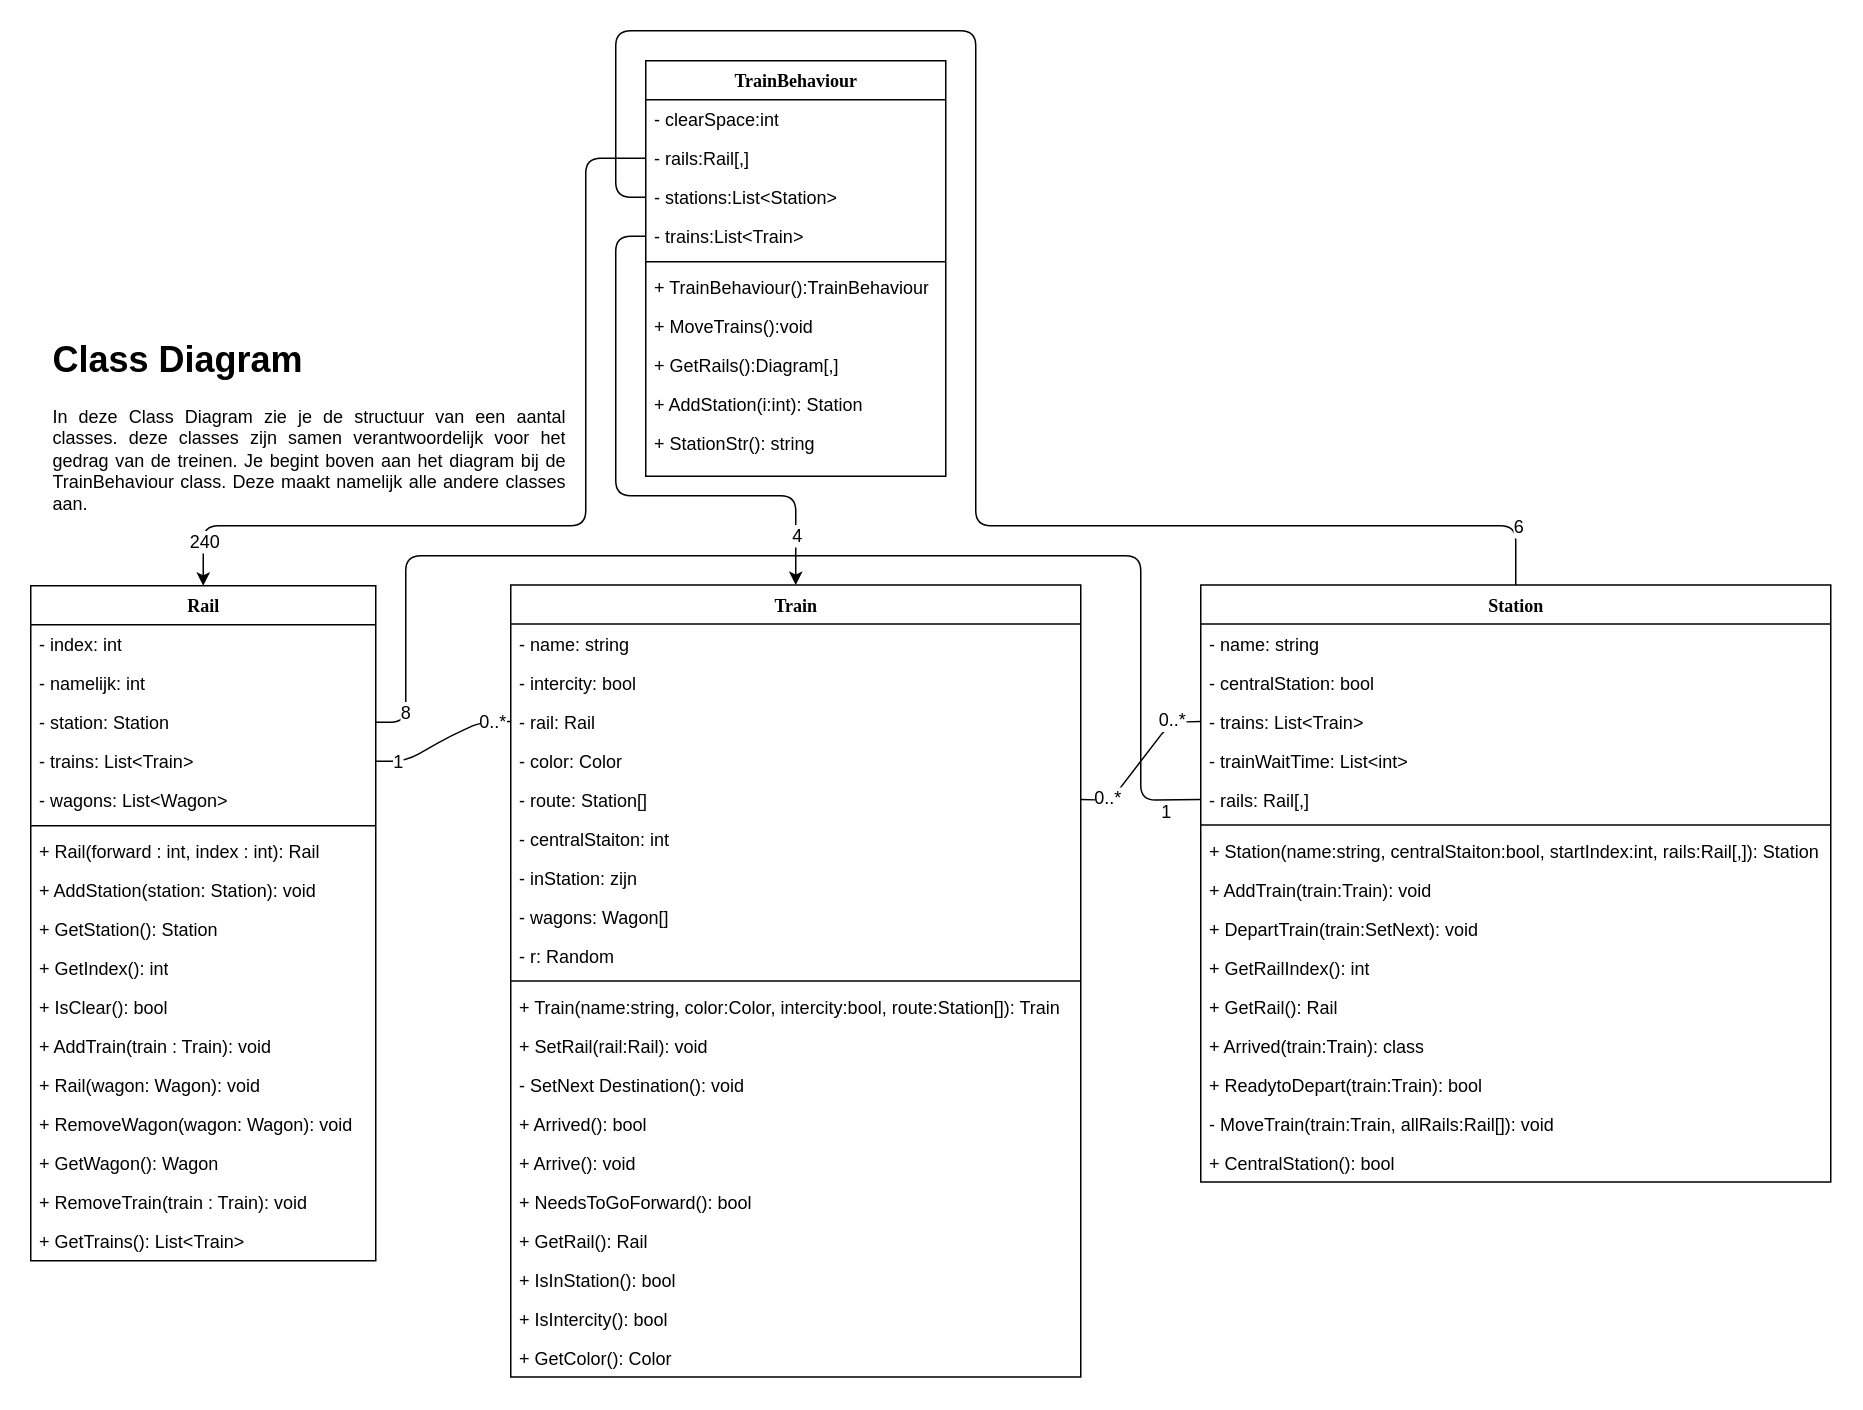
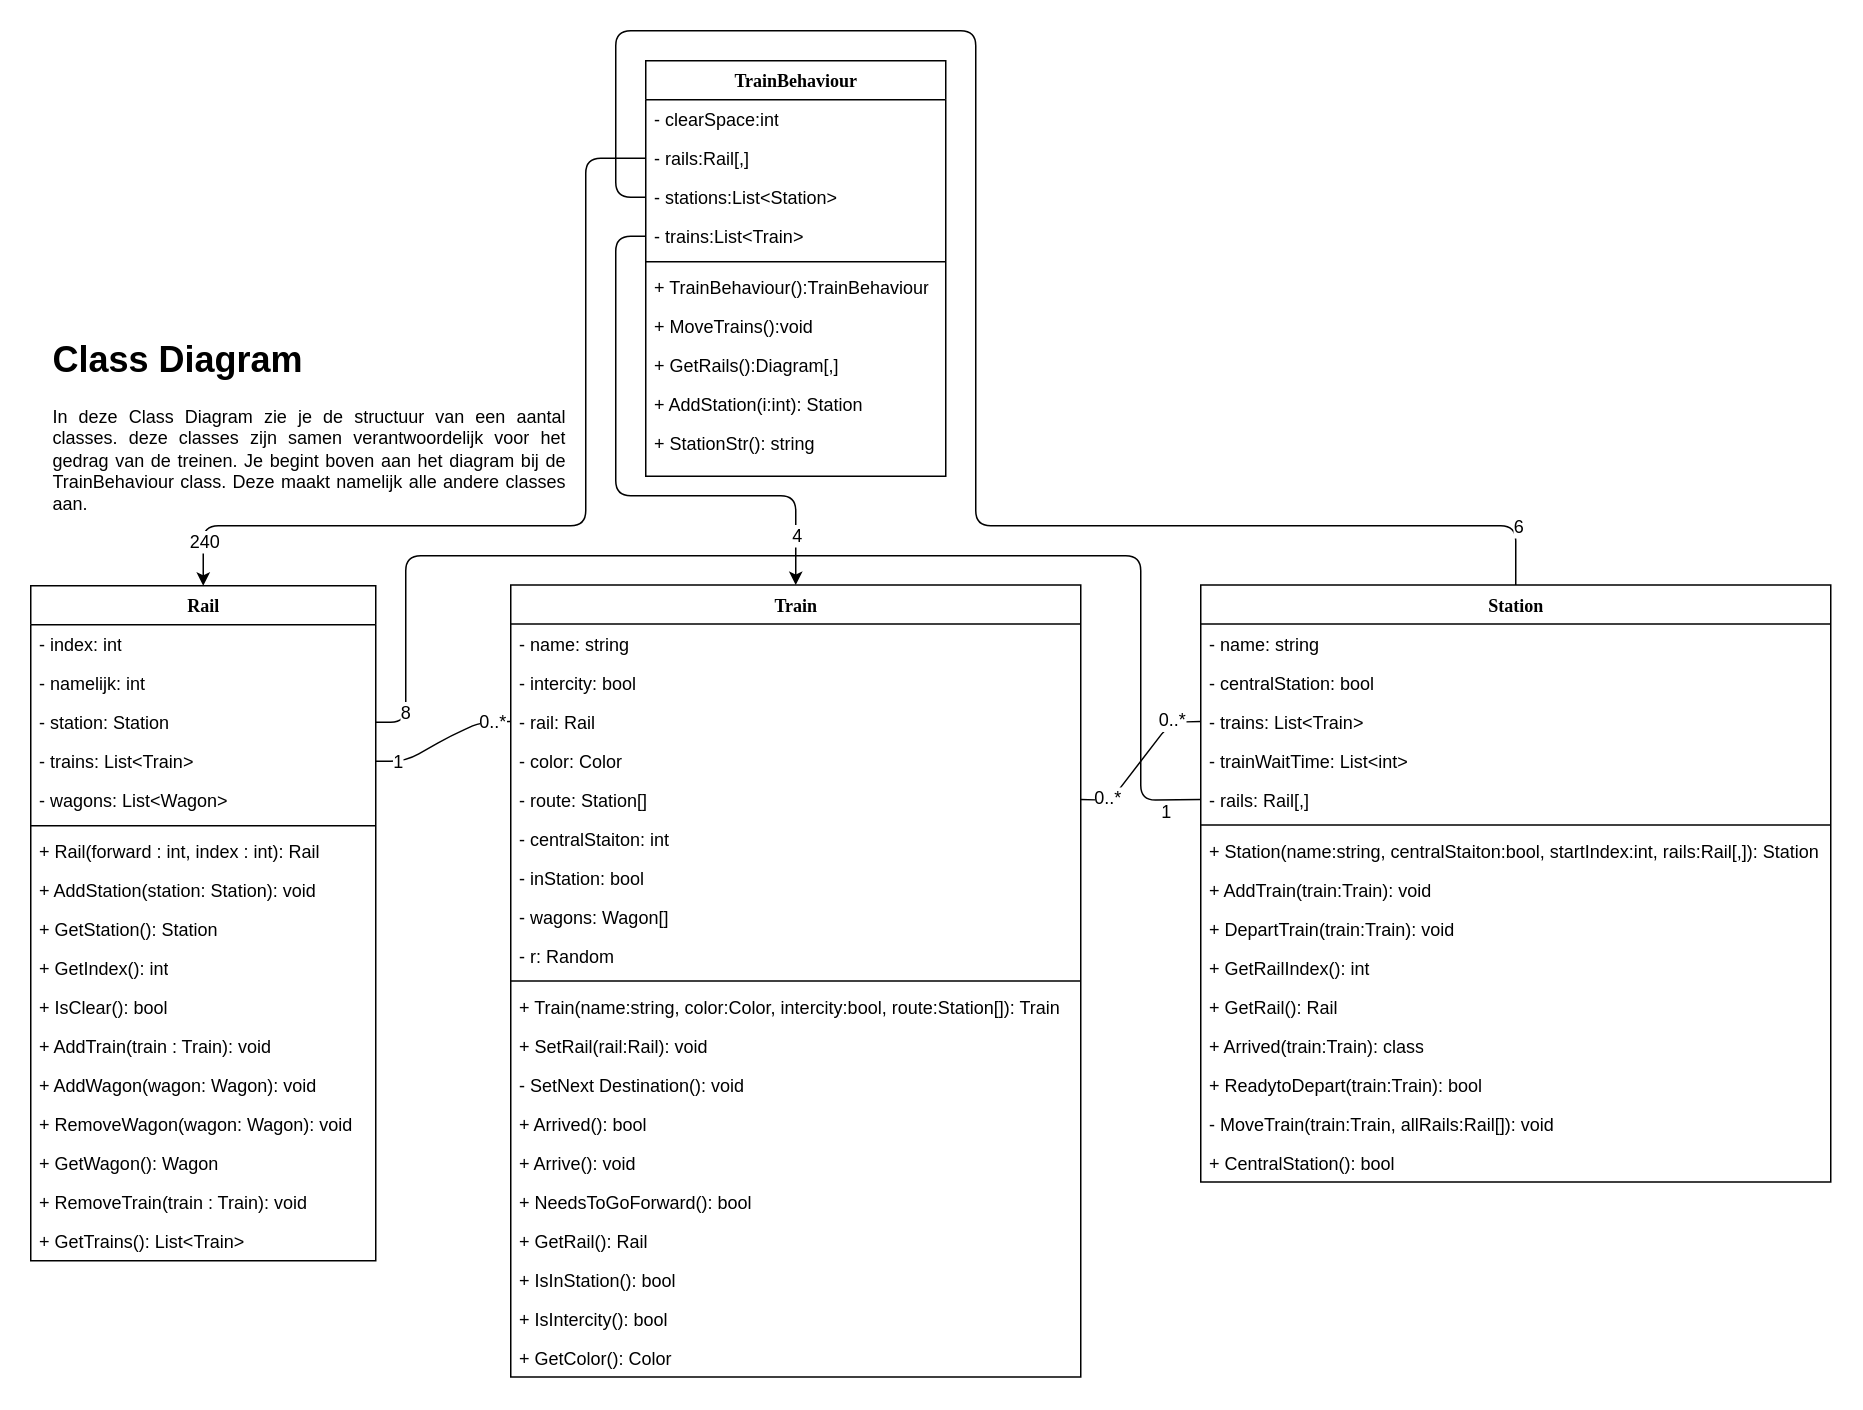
- <mxCell id="27" value="- inStation: zijn" style="text;html=1;strokeColor=none;fillColor=none;align=left;verticalAlign=top;spacingLeft=4;spacingRight=4;whiteSpace=wrap;overflow=hidden;rotatable=0;points=[[0,0.5],[1,0.5]];portConstraint=eastwest;" parent="20" vertex="1"><mxGeometry y="182" width="380" height="26" as="geometry" /></mxCell>
+ <mxCell id="27" value="- inStation: bool" style="text;html=1;strokeColor=none;fillColor=none;align=left;verticalAlign=top;spacingLeft=4;spacingRight=4;whiteSpace=wrap;overflow=hidden;rotatable=0;points=[[0,0.5],[1,0.5]];portConstraint=eastwest;" parent="20" vertex="1"><mxGeometry y="182" width="380" height="26" as="geometry" /></mxCell>
- <mxCell id="50" value="+ DepartTrain(train:SetNext): void" style="text;html=1;strokeColor=none;fillColor=none;align=left;verticalAlign=top;spacingLeft=4;spacingRight=4;whiteSpace=wrap;overflow=hidden;rotatable=0;points=[[0,0.5],[1,0.5]];portConstraint=eastwest;" vertex="1" parent="41"><mxGeometry y="216" width="420" height="26" as="geometry" /></mxCell>
+ <mxCell id="50" value="+ DepartTrain(train:Train): void" style="text;html=1;strokeColor=none;fillColor=none;align=left;verticalAlign=top;spacingLeft=4;spacingRight=4;whiteSpace=wrap;overflow=hidden;rotatable=0;points=[[0,0.5],[1,0.5]];portConstraint=eastwest;" vertex="1" parent="41"><mxGeometry y="216" width="420" height="26" as="geometry" /></mxCell>
- <mxCell id="15" value="+ Rail(wagon: Wagon): void" style="text;html=1;strokeColor=none;fillColor=none;align=left;verticalAlign=top;spacingLeft=4;spacingRight=4;whiteSpace=wrap;overflow=hidden;rotatable=0;points=[[0,0.5],[1,0.5]];portConstraint=eastwest;" parent="2" vertex="1"><mxGeometry y="320" width="230" height="26" as="geometry" /></mxCell>
+ <mxCell id="15" value="+ AddWagon(wagon: Wagon): void" style="text;html=1;strokeColor=none;fillColor=none;align=left;verticalAlign=top;spacingLeft=4;spacingRight=4;whiteSpace=wrap;overflow=hidden;rotatable=0;points=[[0,0.5],[1,0.5]];portConstraint=eastwest;" parent="2" vertex="1"><mxGeometry y="320" width="230" height="26" as="geometry" /></mxCell>
